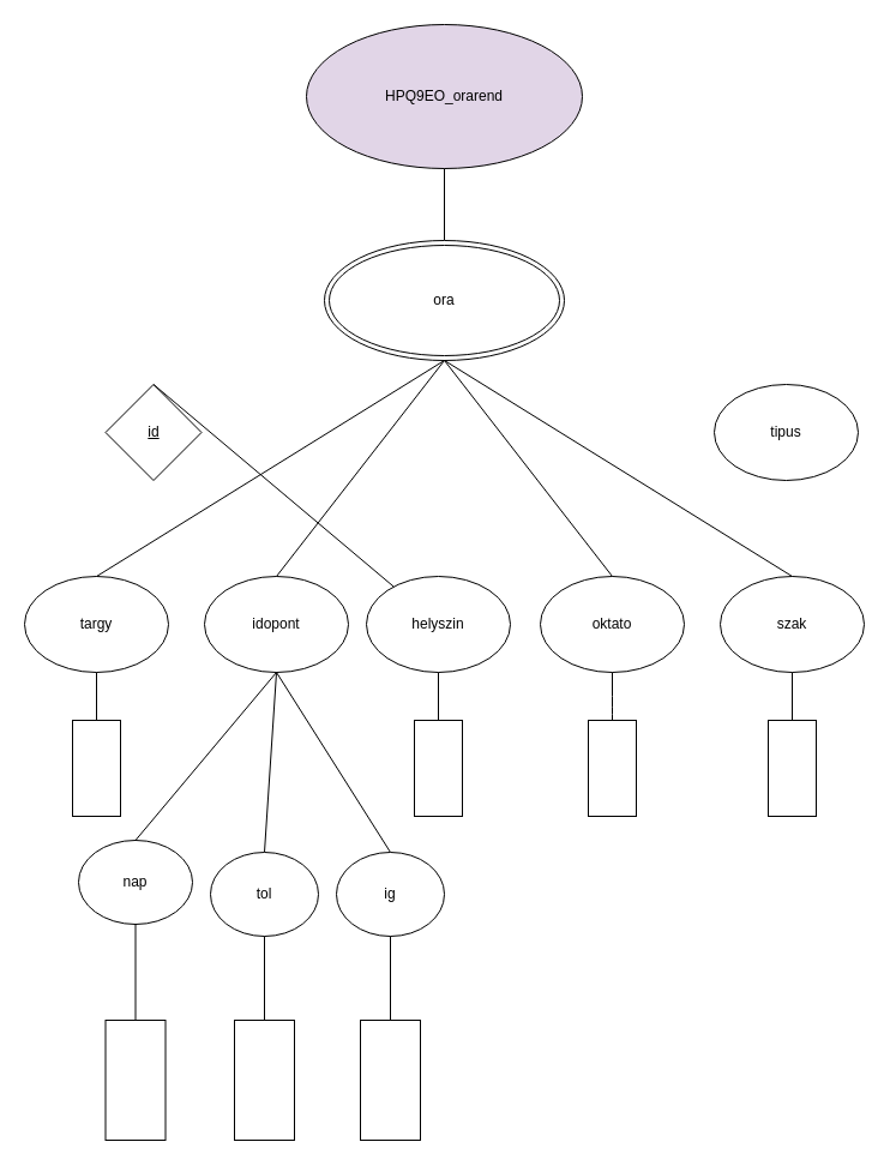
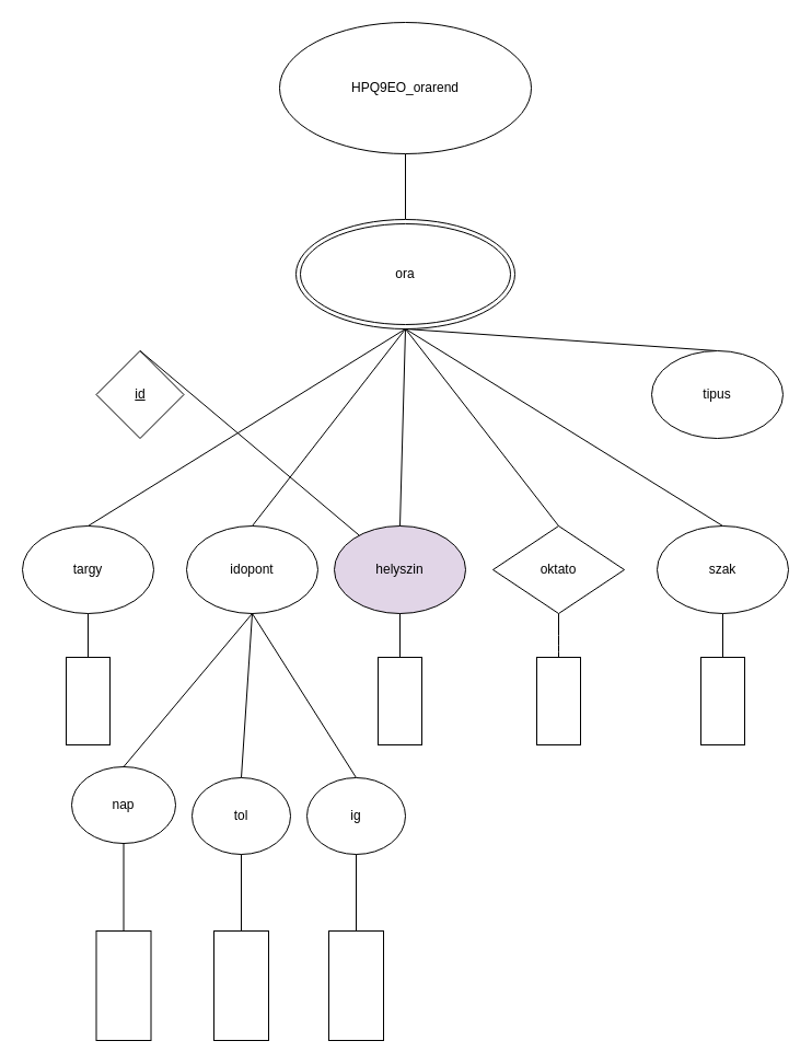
- <mxCell id="2" value="HPQ9EO_orarend" style="ellipse;whiteSpace=wrap;html=1;fillColor=#e1d5e7;" parent="1" vertex="1"><mxGeometry x="255" y="20" width="230" height="120" as="geometry" /></mxCell>
+ <mxCell id="2" value="HPQ9EO_orarend" style="ellipse;whiteSpace=wrap;html=1;" parent="1" vertex="1"><mxGeometry x="255" y="20" width="230" height="120" as="geometry" /></mxCell>
+ <mxCell id="37" value="" style="endArrow=none;html=1;entryX=0.5;entryY=1;entryDx=0;entryDy=0;exitX=0.5;exitY=0;exitDx=0;exitDy=0;" parent="1" source="38" target="4" edge="1"><mxGeometry width="50" height="50" relative="1" as="geometry"><mxPoint x="615" y="320" as="sourcePoint" /><mxPoint x="745" y="630" as="targetPoint" /></mxGeometry></mxCell>
+ <mxCell id="12" value="" style="endArrow=none;html=1;entryX=0.5;entryY=1;entryDx=0;entryDy=0;exitX=0.5;exitY=0;exitDx=0;exitDy=0;" parent="1" source="7" target="4" edge="1"><mxGeometry width="50" height="50" relative="1" as="geometry"><mxPoint x="415" y="410" as="sourcePoint" /><mxPoint x="465" y="360" as="targetPoint" /></mxGeometry></mxCell>
- <mxCell id="7" value="helyszin" style="ellipse;whiteSpace=wrap;html=1;" parent="1" vertex="1"><mxGeometry x="305" y="480" width="120" height="80" as="geometry" /></mxCell>
+ <mxCell id="7" value="helyszin" style="ellipse;whiteSpace=wrap;html=1;fillColor=#e1d5e7;" parent="1" vertex="1"><mxGeometry x="305" y="480" width="120" height="80" as="geometry" /></mxCell>
- <mxCell id="8" value="oktato" style="ellipse;whiteSpace=wrap;html=1;" parent="1" vertex="1"><mxGeometry x="450" y="480" width="120" height="80" as="geometry" /></mxCell>
+ <mxCell id="8" value="oktato" style="rhombus;whiteSpace=wrap;html=1;" parent="1" vertex="1"><mxGeometry x="450" y="480" width="120" height="80" as="geometry" /></mxCell>
